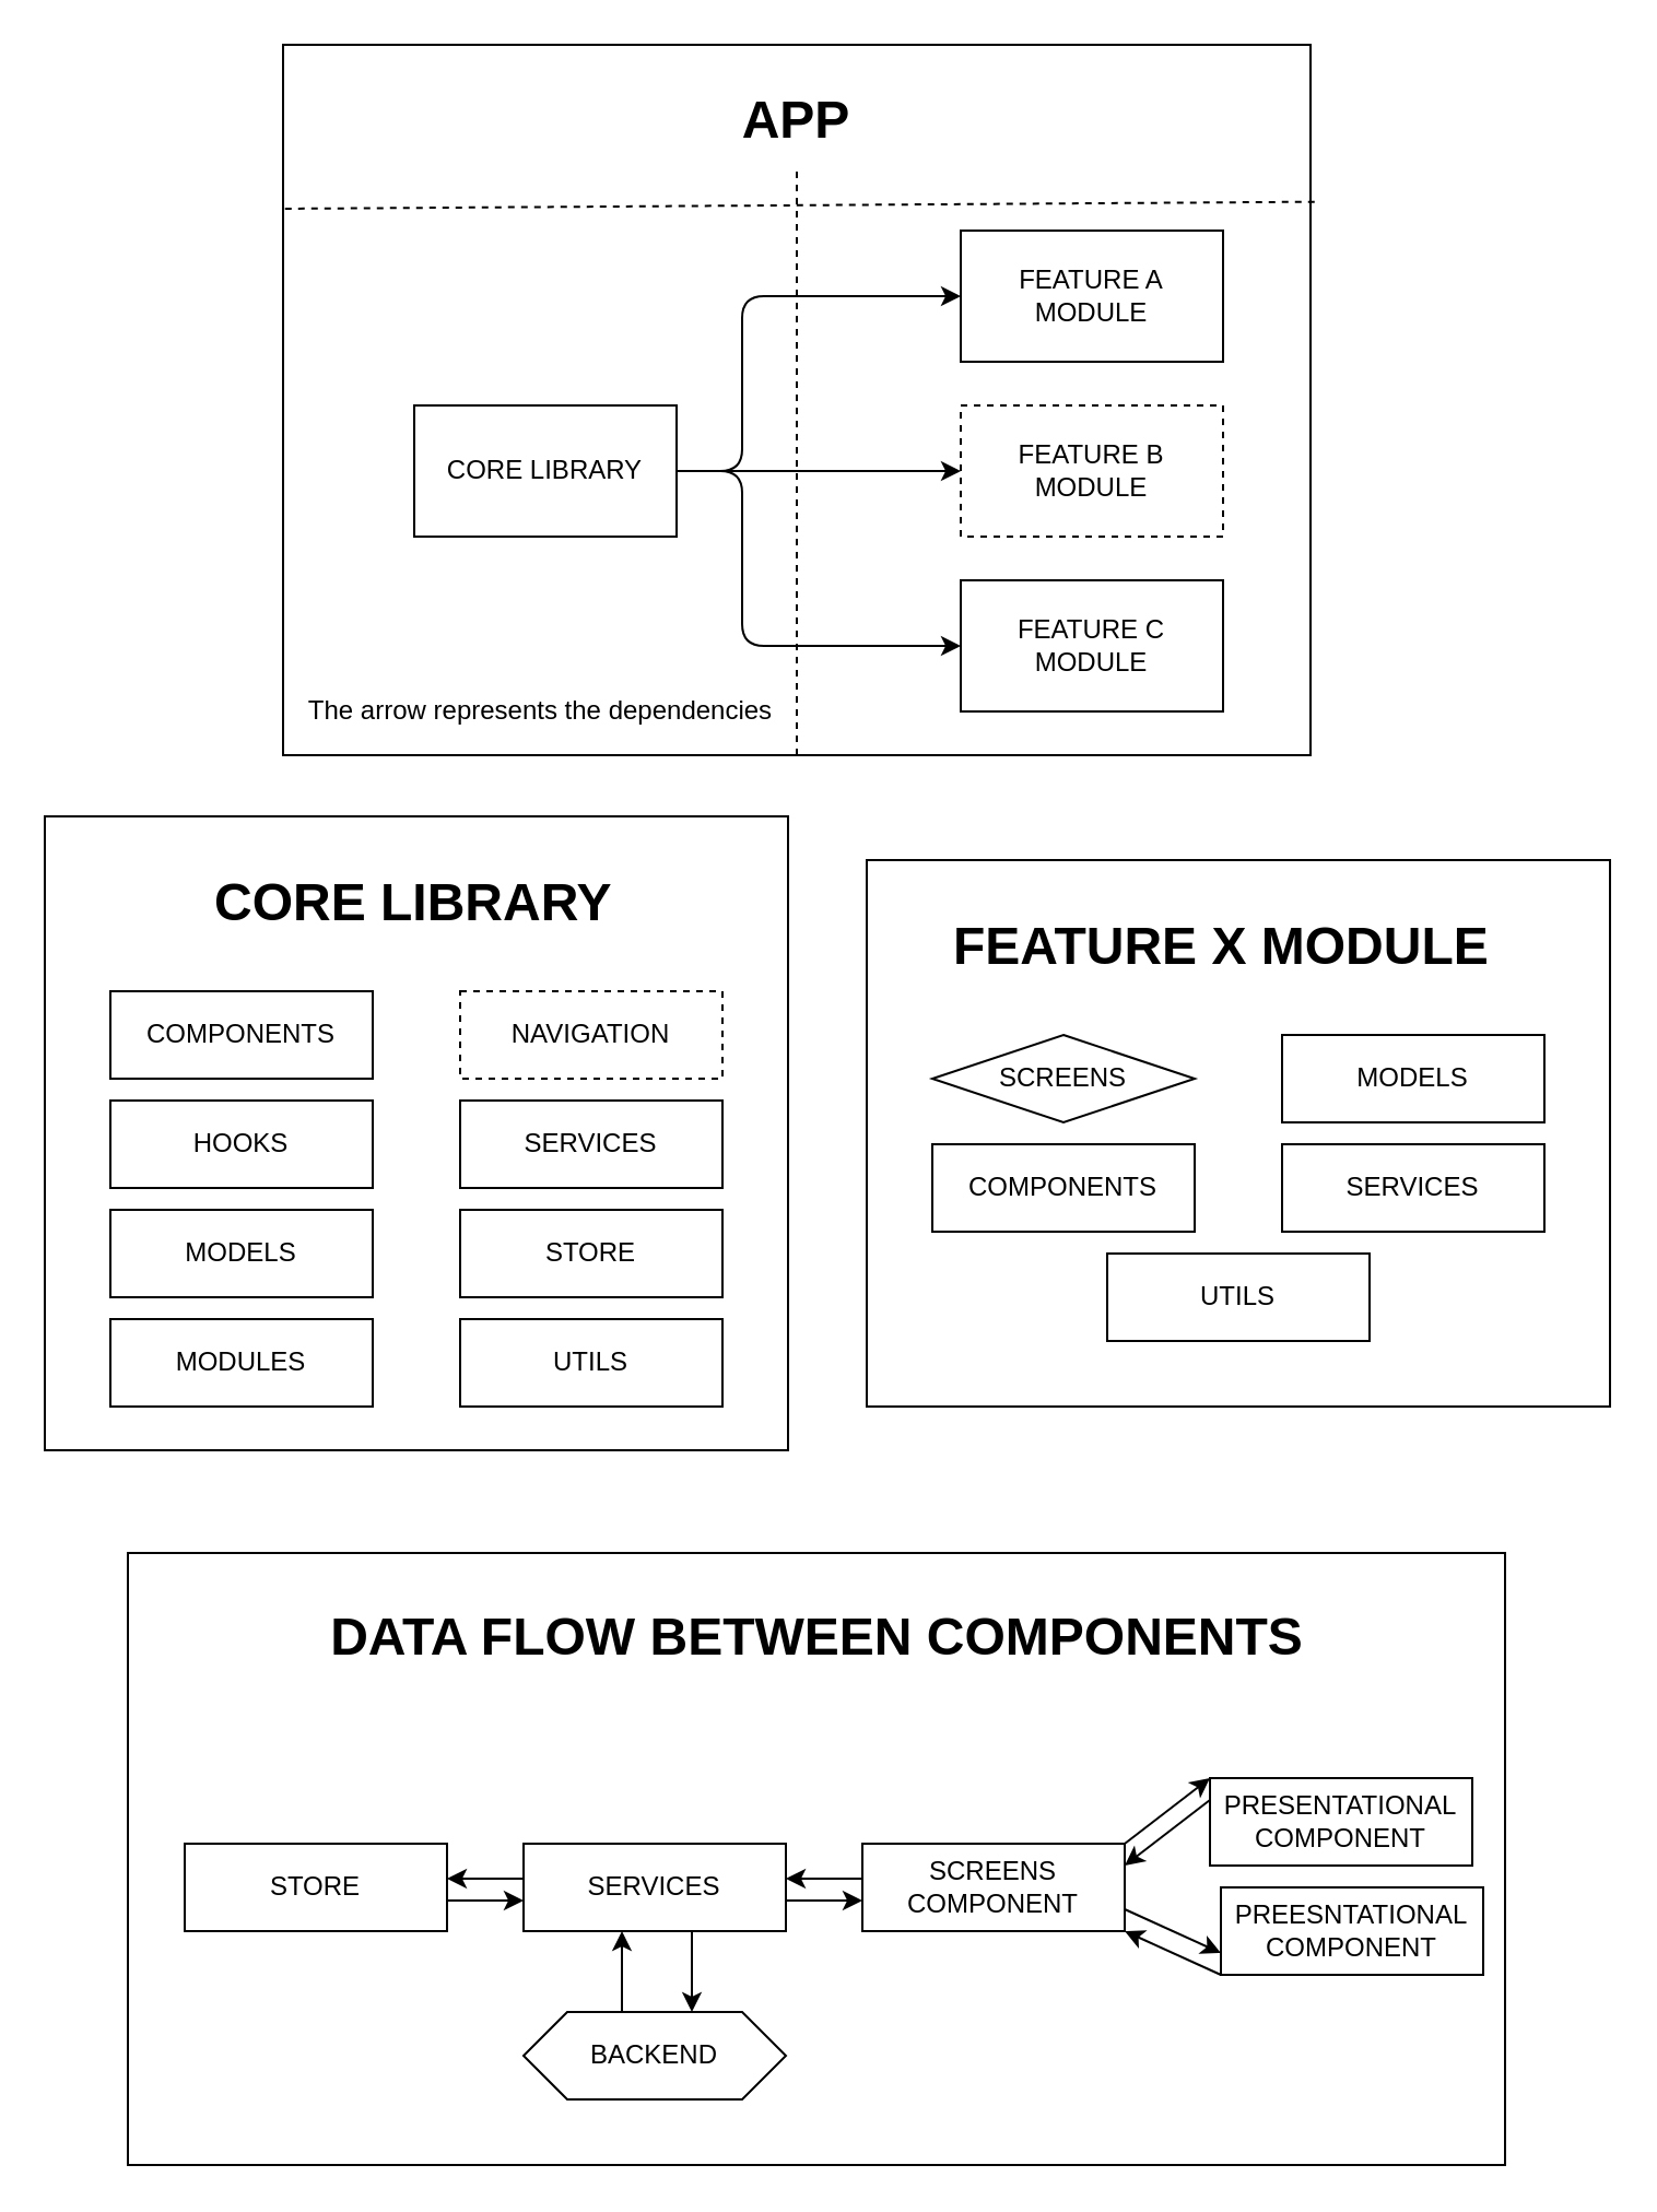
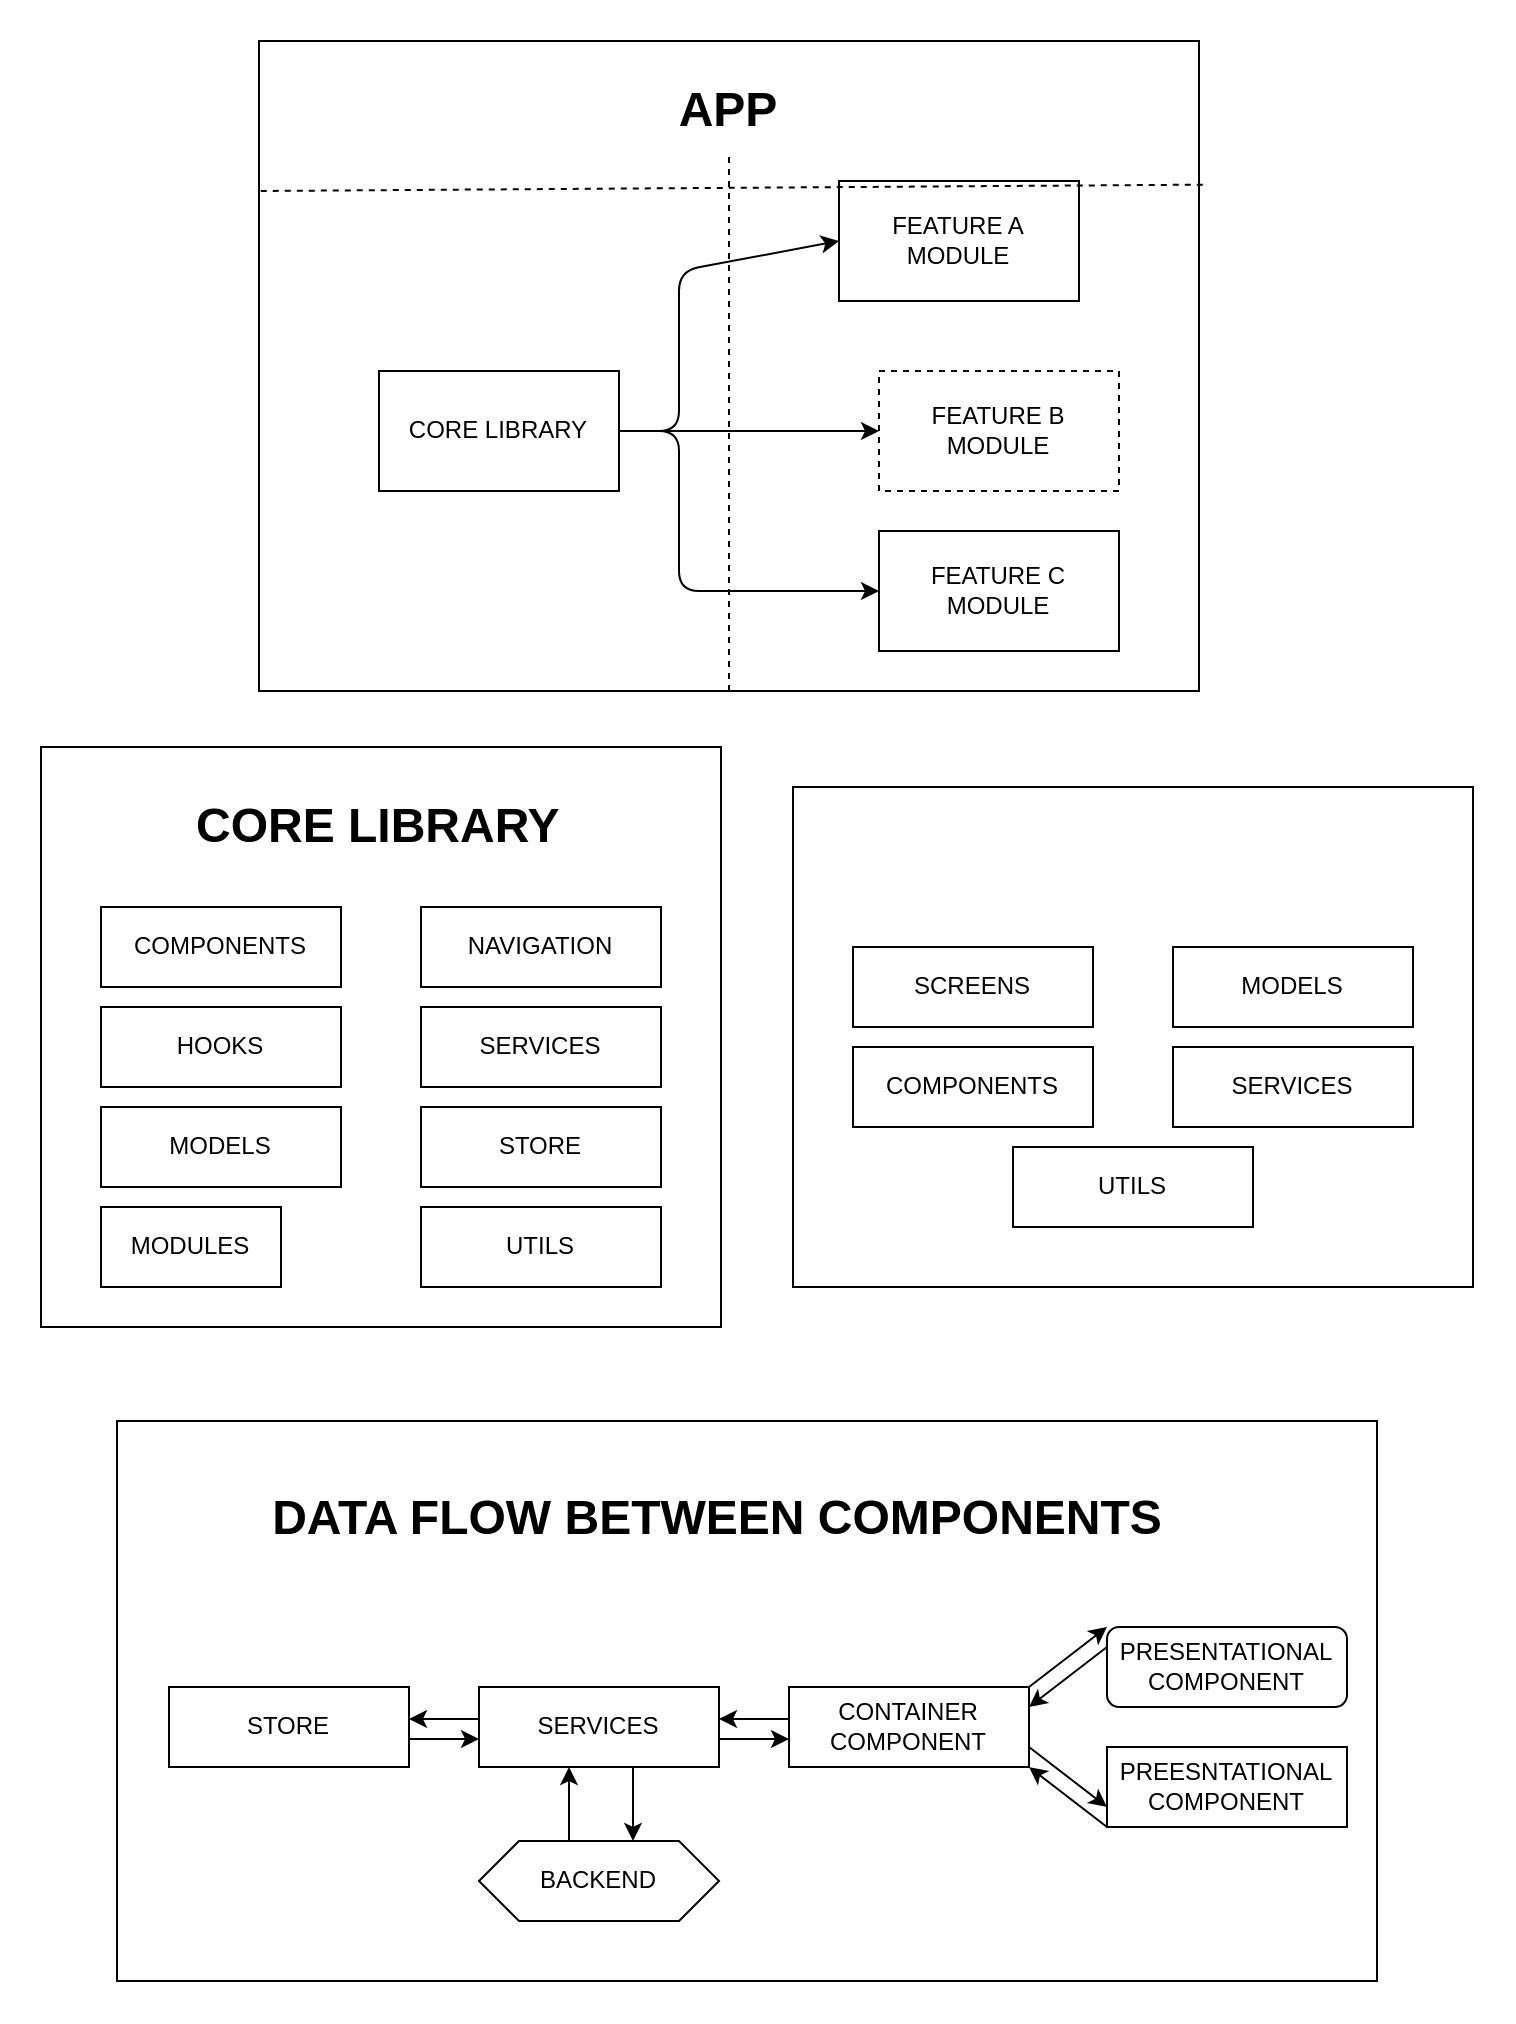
- <mxCell id="7" value="FEATURE A MODULE" style="rounded=0;whiteSpace=wrap;html=1;" parent="1" vertex="1"><mxGeometry x="439" y="105" width="120" height="60" as="geometry" /></mxCell>
+ <mxCell id="7" value="FEATURE A MODULE" style="rounded=0;whiteSpace=wrap;html=1;" parent="1" vertex="1"><mxGeometry x="419" y="90" width="120" height="60" as="geometry" /></mxCell>
- <mxCell id="30" value="The arrow represents the dependencies" style="text;html=1;strokeColor=none;fillColor=none;align=center;verticalAlign=middle;whiteSpace=wrap;rounded=0;labelBackgroundColor=none;fontSize=12;" parent="1" vertex="1"><mxGeometry x="132.5" y="310" width="227.5" height="30" as="geometry" /></mxCell>
- <mxCell id="22" value="&lt;h1&gt;FEATURE X MODULE&lt;/h1&gt;" style="text;html=1;strokeColor=none;fillColor=none;spacing=5;spacingTop=-20;whiteSpace=wrap;overflow=hidden;rounded=0;labelBackgroundColor=none;fontSize=12;" parent="1" vertex="1"><mxGeometry x="431" y="413" width="270" height="40" as="geometry" /></mxCell>
- <mxCell id="18" value="NAVIGATION" style="rounded=0;whiteSpace=wrap;html=1;dashed=1;" parent="1" vertex="1"><mxGeometry x="210" y="453" width="120" height="40" as="geometry" /></mxCell>
+ <mxCell id="18" value="NAVIGATION" style="rounded=0;whiteSpace=wrap;html=1;" parent="1" vertex="1"><mxGeometry x="210" y="453" width="120" height="40" as="geometry" /></mxCell>
- <mxCell id="25" value="SCREENS" style="rhombus;whiteSpace=wrap;html=1;" parent="1" vertex="1"><mxGeometry x="426" y="473" width="120" height="40" as="geometry" /></mxCell>
+ <mxCell id="25" value="SCREENS" style="rounded=0;whiteSpace=wrap;html=1;" parent="1" vertex="1"><mxGeometry x="426" y="473" width="120" height="40" as="geometry" /></mxCell>
- <mxCell id="16" value="MODULES" style="rounded=0;whiteSpace=wrap;html=1;" parent="1" vertex="1"><mxGeometry x="50" y="603" width="120" height="40" as="geometry" /></mxCell>
+ <mxCell id="16" value="MODULES" style="rounded=0;whiteSpace=wrap;html=1;" parent="1" vertex="1"><mxGeometry x="50" y="603" width="90" height="40" as="geometry" /></mxCell>
- <mxCell id="32" value="&lt;h1&gt;DATA FLOW BETWEEN COMPONENTS&lt;/h1&gt;" style="text;html=1;strokeColor=none;fillColor=none;spacing=5;spacingTop=-20;whiteSpace=wrap;overflow=hidden;rounded=0;labelBackgroundColor=none;fontSize=12;align=center;" parent="1" vertex="1"><mxGeometry x="120.5" y="729" width="505" height="40" as="geometry" /></mxCell>
+ <mxCell id="32" value="&lt;h1&gt;DATA FLOW BETWEEN COMPONENTS&lt;/h1&gt;" style="text;html=1;strokeColor=none;fillColor=none;spacing=5;spacingTop=-20;whiteSpace=wrap;overflow=hidden;rounded=0;labelBackgroundColor=none;fontSize=12;align=center;" parent="1" vertex="1"><mxGeometry x="105.5" y="739" width="505" height="40" as="geometry" /></mxCell>
- <mxCell id="34" value="PRESENTATIONAL COMPONENT" style="rounded=0;whiteSpace=wrap;html=1;" parent="1" vertex="1"><mxGeometry x="553" y="813" width="120" height="40" as="geometry" /></mxCell>
+ <mxCell id="34" value="PRESENTATIONAL COMPONENT" style="whiteSpace=wrap;html=1;rounded=1;" parent="1" vertex="1"><mxGeometry x="553" y="813" width="120" height="40" as="geometry" /></mxCell>
- <mxCell id="38" value="SCREENS COMPONENT" style="rounded=0;whiteSpace=wrap;html=1;" parent="1" vertex="1"><mxGeometry x="394" y="843" width="120" height="40" as="geometry" /></mxCell>
+ <mxCell id="38" value="CONTAINER COMPONENT" style="rounded=0;whiteSpace=wrap;html=1;" parent="1" vertex="1"><mxGeometry x="394" y="843" width="120" height="40" as="geometry" /></mxCell>
- <mxCell id="43" value="PREESNTATIONAL COMPONENT" style="rounded=0;whiteSpace=wrap;html=1;" parent="1" vertex="1"><mxGeometry x="558" y="863" width="120" height="40" as="geometry" /></mxCell>
+ <mxCell id="43" value="PREESNTATIONAL COMPONENT" style="rounded=0;whiteSpace=wrap;html=1;" parent="1" vertex="1"><mxGeometry x="553" y="873" width="120" height="40" as="geometry" /></mxCell>
